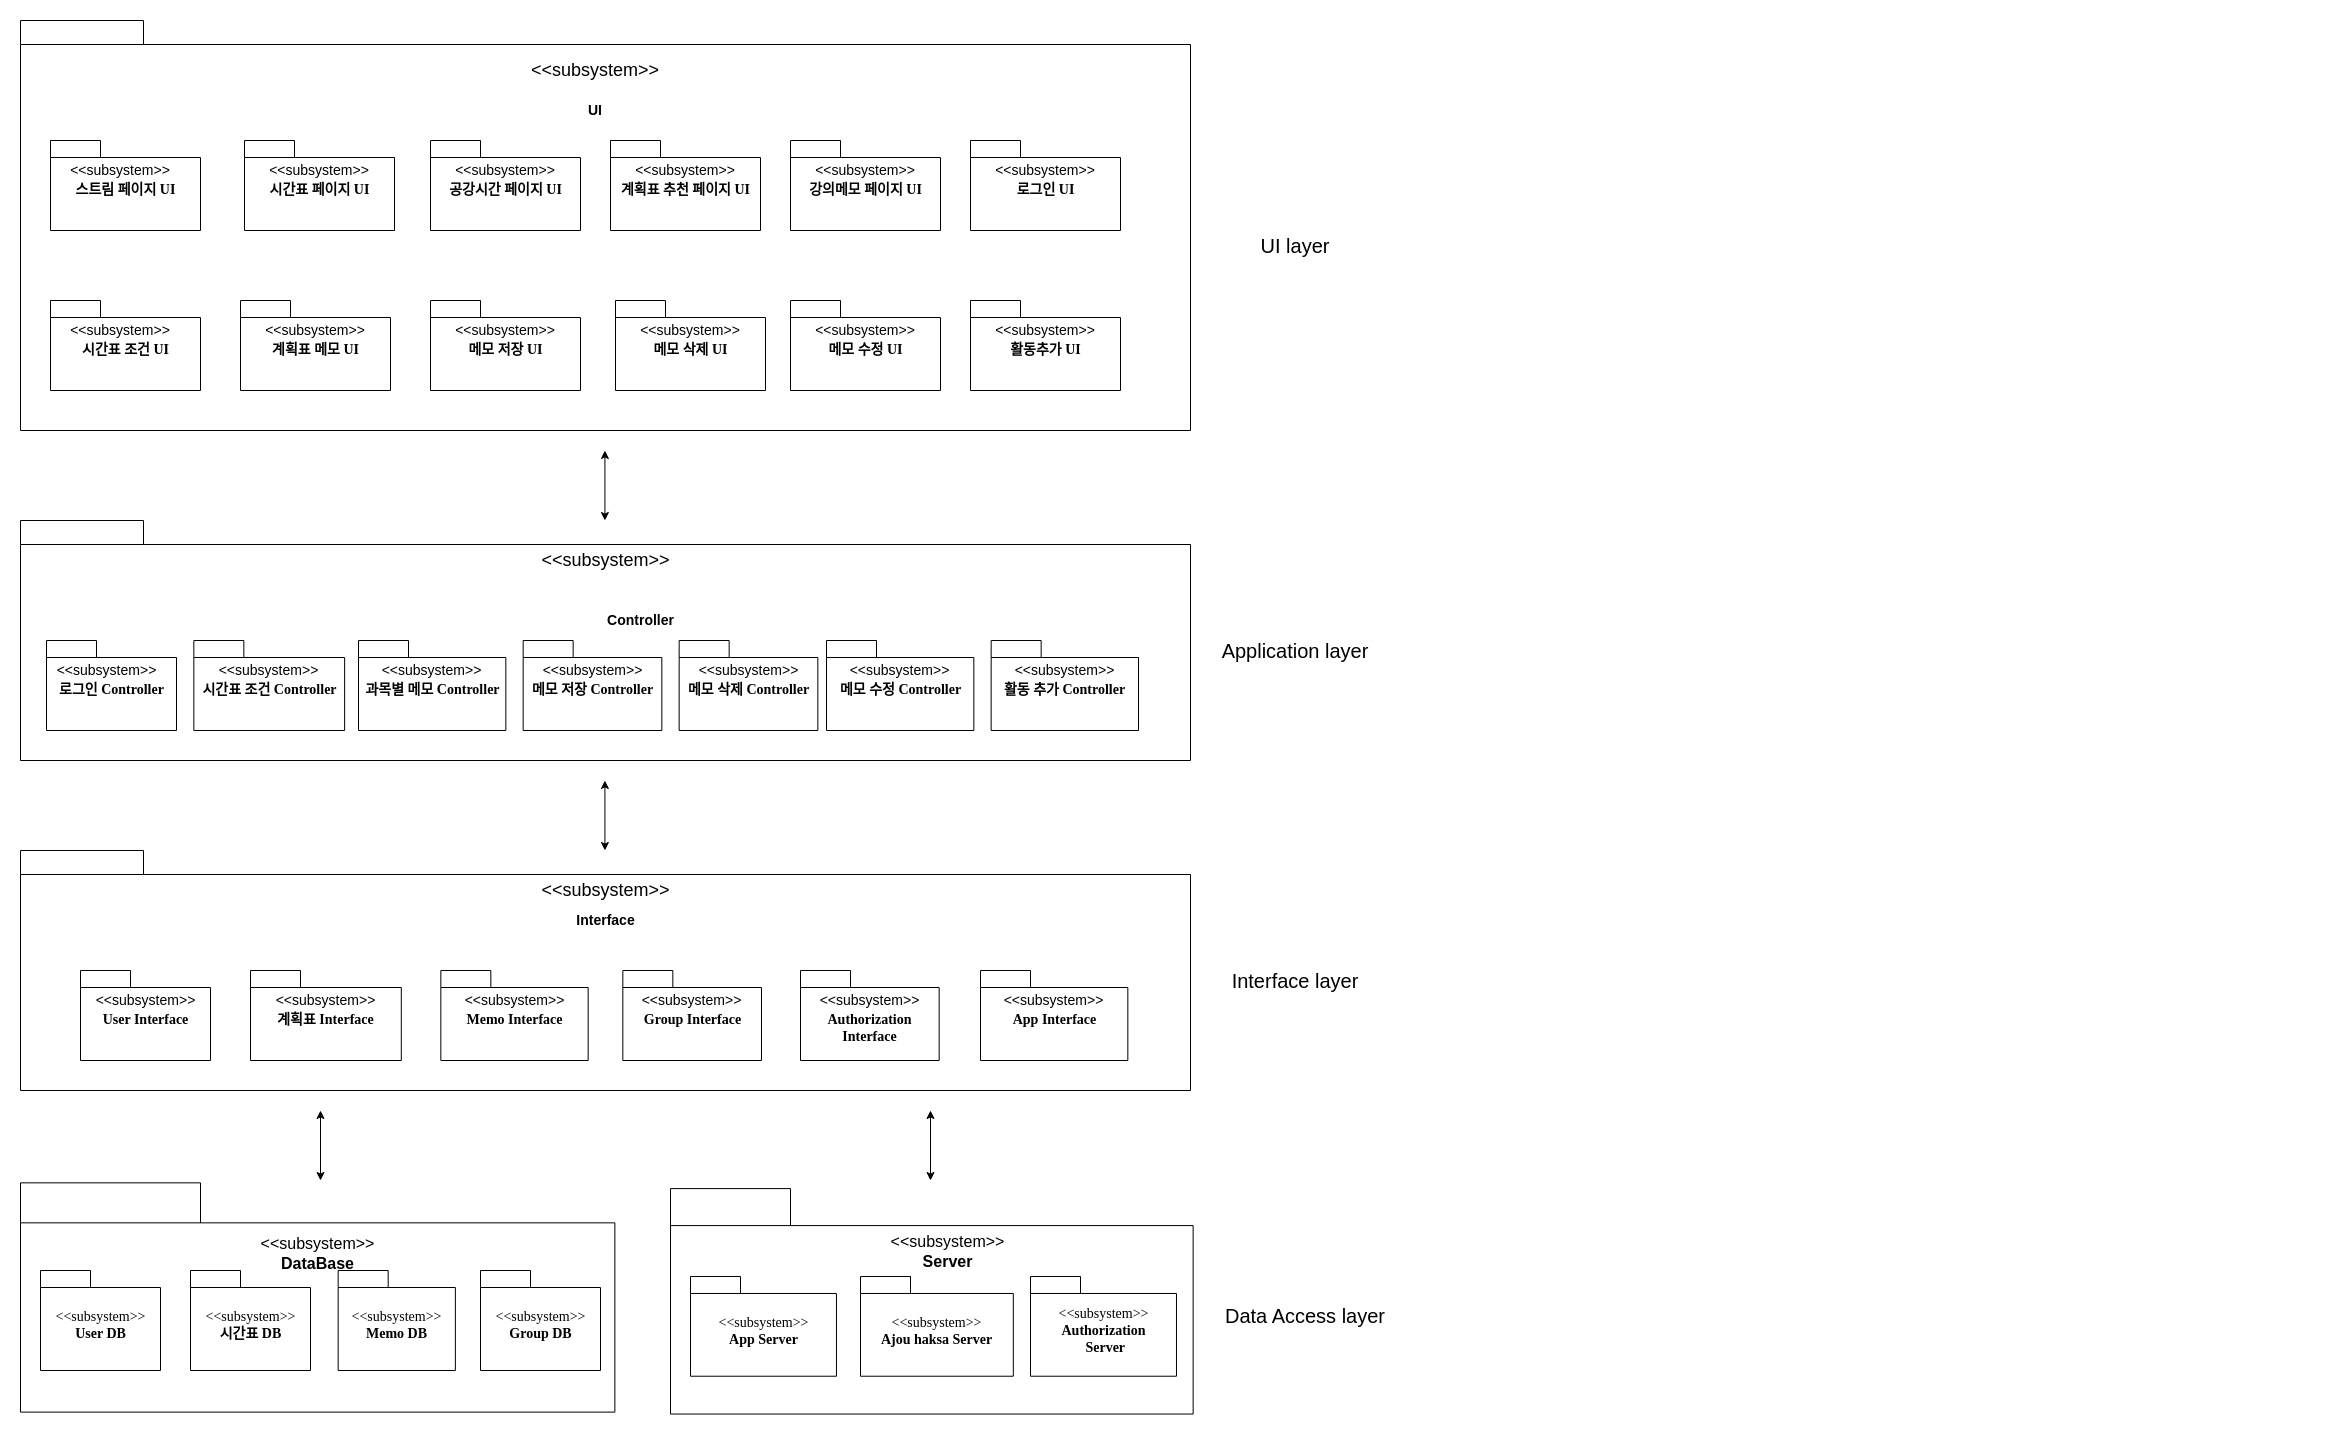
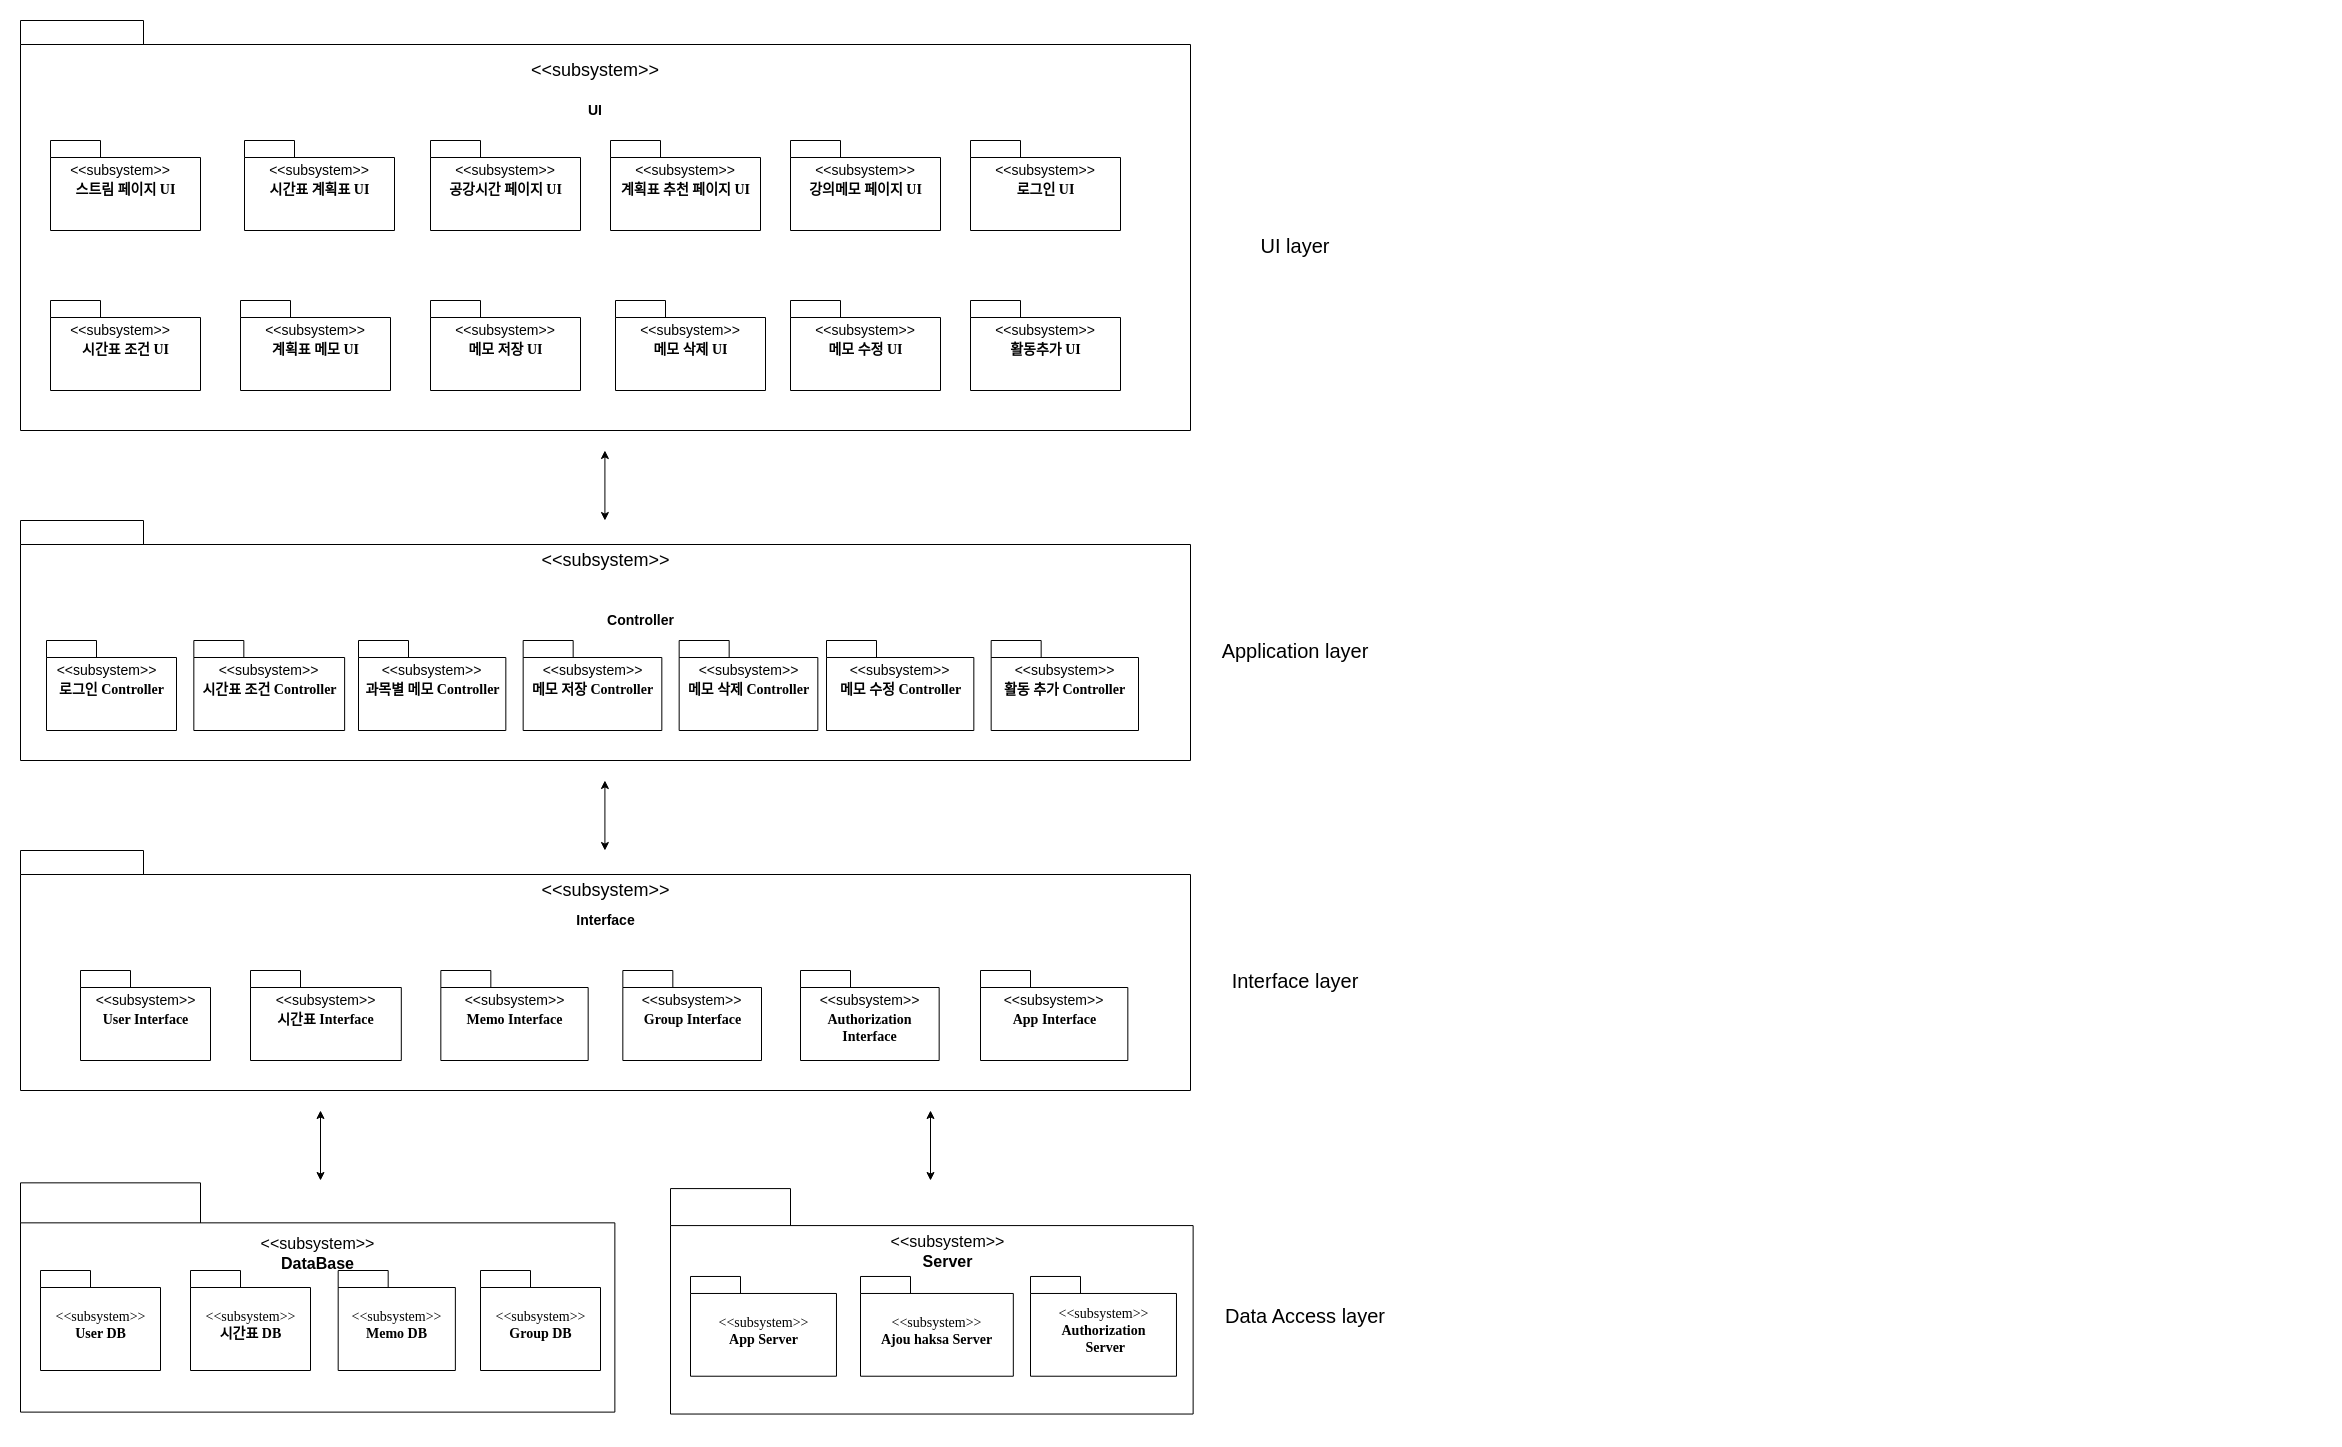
- <mxCell id="18" value="&lt;font style=&quot;font-size: 14px&quot;&gt;시간표 페이지 UI&lt;/font&gt;" style="shape=folder;fontStyle=1;spacingTop=10;tabWidth=50;tabHeight=17;tabPosition=left;html=1;rounded=0;shadow=0;comic=0;labelBackgroundColor=none;strokeWidth=1;fontFamily=Verdana;fontSize=10;align=center;" vertex="1" parent="15"><mxGeometry x="224" y="120" width="150" height="90" as="geometry" /></mxCell>
+ <mxCell id="18" value="&lt;font style=&quot;font-size: 14px&quot;&gt;시간표 계획표 UI&lt;/font&gt;" style="shape=folder;fontStyle=1;spacingTop=10;tabWidth=50;tabHeight=17;tabPosition=left;html=1;rounded=0;shadow=0;comic=0;labelBackgroundColor=none;strokeWidth=1;fontFamily=Verdana;fontSize=10;align=center;" vertex="1" parent="15"><mxGeometry x="224" y="120" width="150" height="90" as="geometry" /></mxCell>
- <mxCell id="68" value="&lt;span style=&quot;font-size: 14px&quot;&gt;계획표 Interface&lt;/span&gt;" style="shape=folder;fontStyle=1;spacingTop=10;tabWidth=50;tabHeight=17;tabPosition=left;html=1;rounded=0;shadow=0;comic=0;labelBackgroundColor=none;strokeWidth=1;fontFamily=Verdana;fontSize=10;align=center;" vertex="1" parent="65"><mxGeometry x="230.003" y="120" width="150.8" height="90" as="geometry" /></mxCell>
+ <mxCell id="68" value="&lt;span style=&quot;font-size: 14px&quot;&gt;시간표 Interface&lt;/span&gt;" style="shape=folder;fontStyle=1;spacingTop=10;tabWidth=50;tabHeight=17;tabPosition=left;html=1;rounded=0;shadow=0;comic=0;labelBackgroundColor=none;strokeWidth=1;fontFamily=Verdana;fontSize=10;align=center;" vertex="1" parent="65"><mxGeometry x="230.003" y="120" width="150.8" height="90" as="geometry" /></mxCell>
